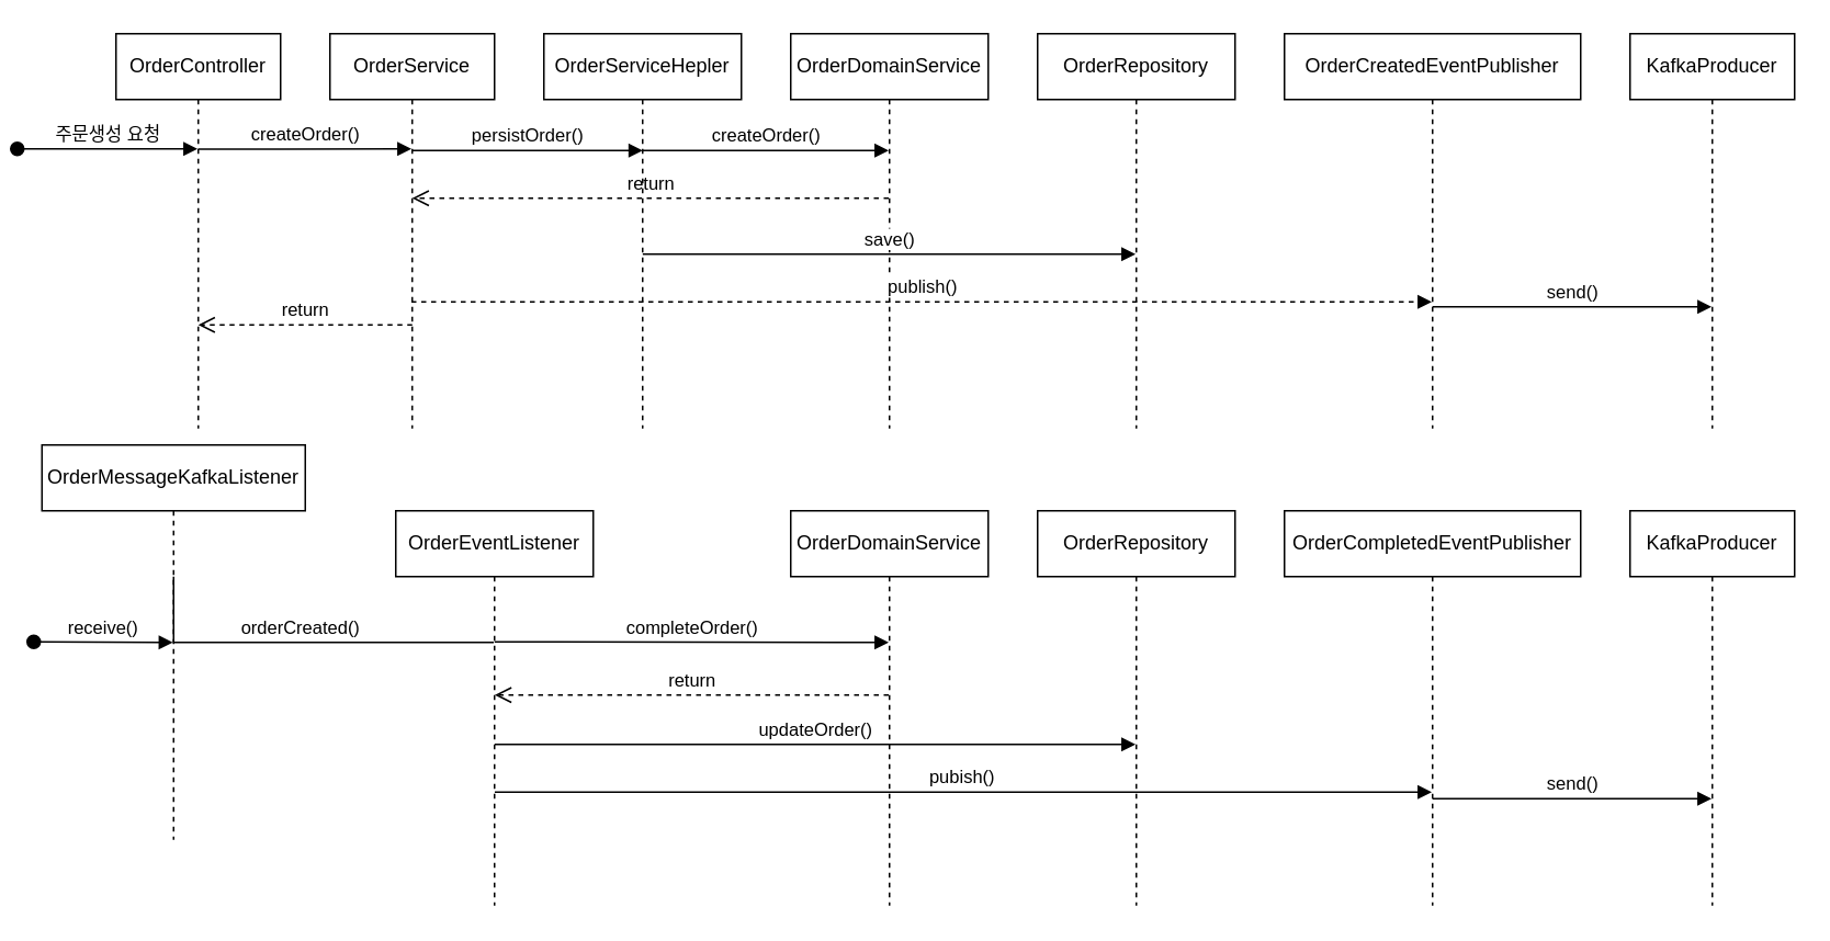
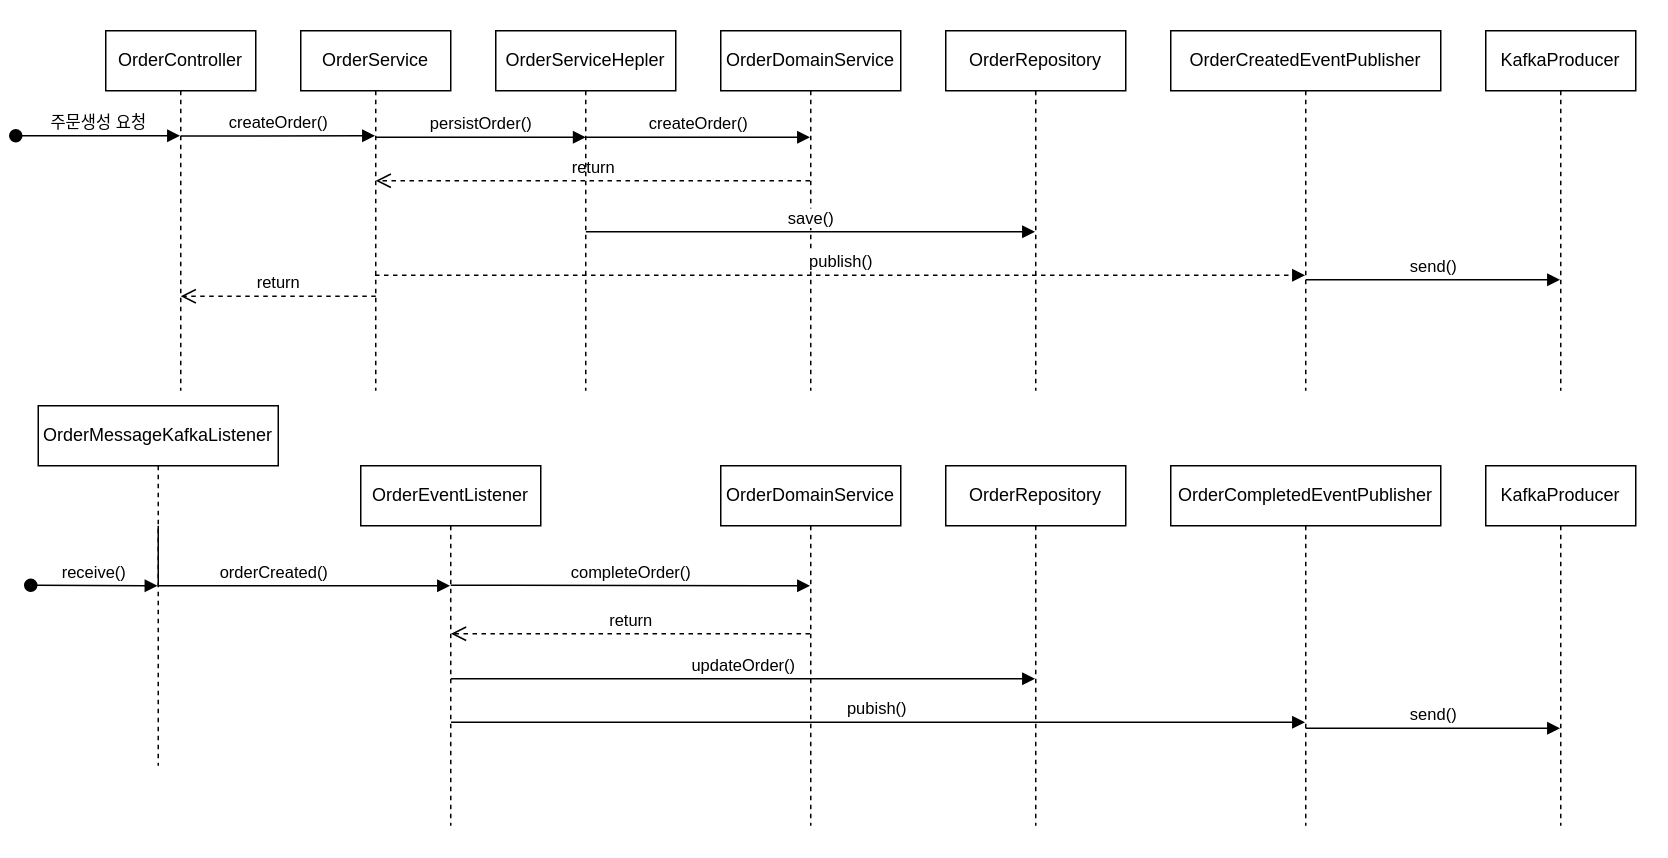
- <mxCell id="25" value="orderCreated()" style="html=1;verticalAlign=bottom;startArrow=none;endArrow=none;startSize=8;edgeStyle=elbowEdgeStyle;elbow=vertical;curved=0;rounded=0;startFill=0;exitX=0.5;exitY=0.333;exitDx=0;exitDy=0;exitPerimeter=0;" edge="1" parent="1" source="18" target="19"><mxGeometry relative="1" as="geometry"><mxPoint x="150" y="389.7" as="sourcePoint" /><mxPoint x="280" y="390" as="targetPoint" /><Array as="points"><mxPoint x="120" y="390" /></Array></mxGeometry></mxCell>
+ <mxCell id="25" value="orderCreated()" style="html=1;verticalAlign=bottom;startArrow=none;endArrow=block;startSize=8;edgeStyle=elbowEdgeStyle;elbow=vertical;curved=0;rounded=0;startFill=0;exitX=0.5;exitY=0.333;exitDx=0;exitDy=0;exitPerimeter=0;" edge="1" parent="1" source="18" target="19"><mxGeometry relative="1" as="geometry"><mxPoint x="150" y="389.7" as="sourcePoint" /><mxPoint x="280" y="390" as="targetPoint" /><Array as="points"><mxPoint x="120" y="390" /></Array></mxGeometry></mxCell>
